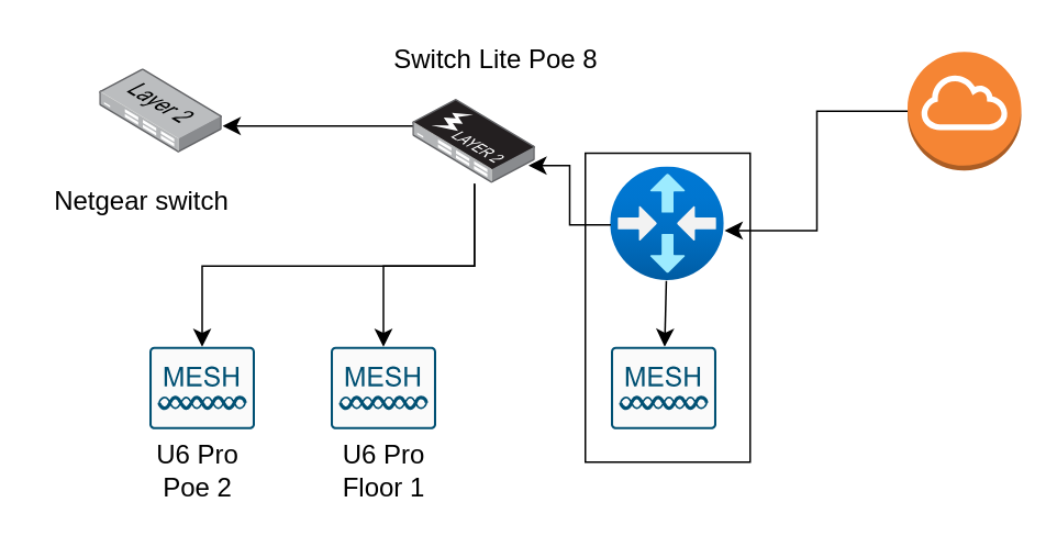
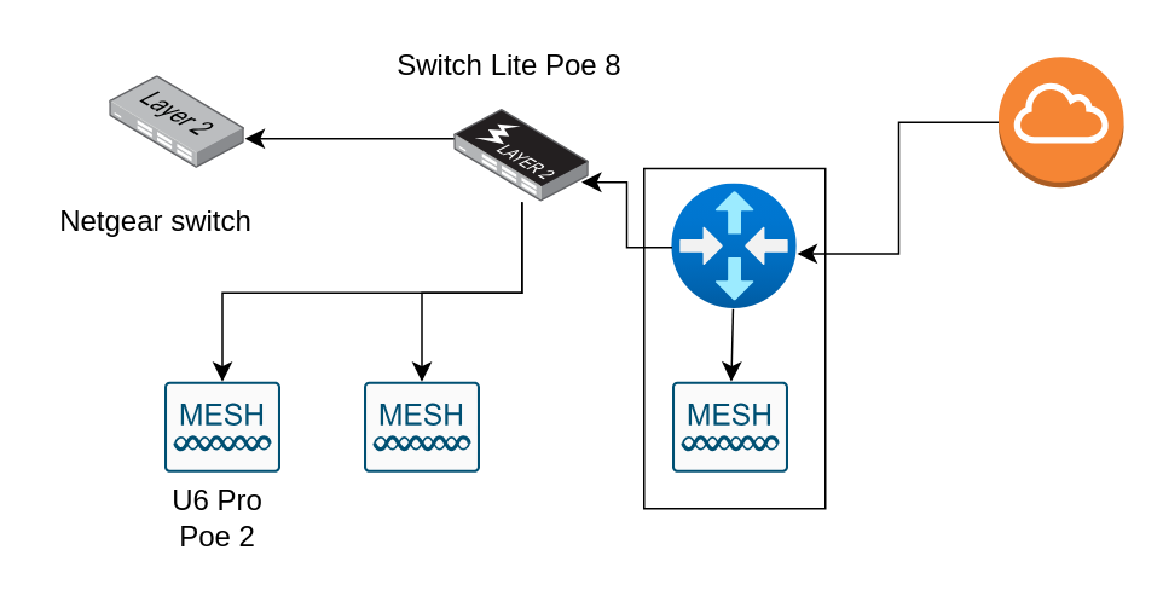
- <mxCell id="18" value="Switch Lite Poe 8" style="text;html=1;align=center;verticalAlign=middle;resizable=0;points=[];autosize=1;strokeColor=none;fillColor=none;fontSize=16;" vertex="1" parent="1"><mxGeometry x="224.5" y="20" width="150" height="30" as="geometry" /></mxCell>
+ <mxCell id="18" value="Switch Lite Poe 8" style="text;html=1;align=center;verticalAlign=middle;resizable=0;points=[];autosize=1;strokeColor=none;fillColor=none;fontSize=16;" vertex="1" parent="1"><mxGeometry x="204.5" y="20" width="150" height="30" as="geometry" /></mxCell>
- <mxCell id="16" value="U6 Pro&lt;br&gt;Floor 1" style="text;html=1;align=center;verticalAlign=middle;resizable=0;points=[];autosize=1;strokeColor=none;fillColor=none;fontSize=16;" vertex="1" parent="1"><mxGeometry x="197" y="260" width="70" height="50" as="geometry" /></mxCell>
